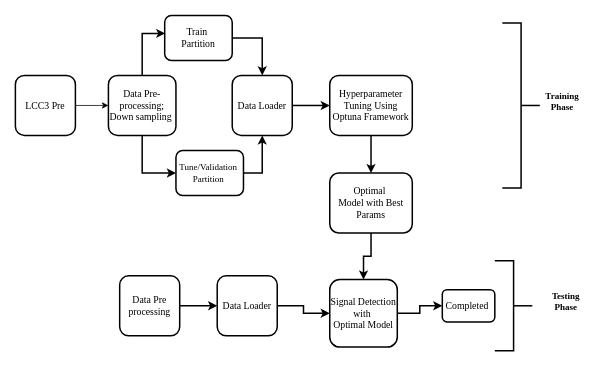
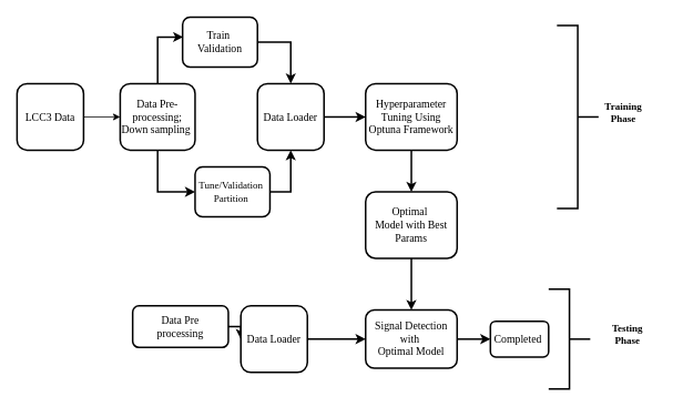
- <mxCell id="7" value="&lt;font style=&quot;font-size: 13px;&quot; face=&quot;Times New Roman&quot;&gt;Train&amp;nbsp;&lt;/font&gt;&lt;div style=&quot;font-size: 13px;&quot;&gt;&lt;font style=&quot;font-size: 13px;&quot; face=&quot;Hc_Z-ZXhXhyNfecrglkI&quot;&gt;Partition&lt;/font&gt;&lt;/div&gt;" style="rounded=1;whiteSpace=wrap;html=1;strokeWidth=2;" parent="1" vertex="1"><mxGeometry x="219" y="20" width="90" height="60" as="geometry" /></mxCell>
+ <mxCell id="7" value="&lt;font style=&quot;font-size: 13px;&quot; face=&quot;Times New Roman&quot;&gt;Train&amp;nbsp;&lt;/font&gt;&lt;div style=&quot;font-size: 13px;&quot;&gt;&lt;font style=&quot;font-size: 13px;&quot; face=&quot;Hc_Z-ZXhXhyNfecrglkI&quot;&gt;Validation&lt;/font&gt;&lt;/div&gt;" style="rounded=1;whiteSpace=wrap;html=1;strokeWidth=2;" parent="1" vertex="1"><mxGeometry x="219" y="20" width="90" height="60" as="geometry" /></mxCell>
- <mxCell id="3" value="&lt;font style=&quot;font-size: 13px;&quot; face=&quot;Times New Roman&quot;&gt;LCC3 Pre&lt;/font&gt;" style="rounded=1;whiteSpace=wrap;html=1;strokeWidth=2;" parent="1" vertex="1"><mxGeometry x="20" y="100" width="80" height="80" as="geometry" /></mxCell>
+ <mxCell id="3" value="&lt;font style=&quot;font-size: 13px;&quot; face=&quot;Times New Roman&quot;&gt;LCC3 Data&lt;/font&gt;" style="rounded=1;whiteSpace=wrap;html=1;strokeWidth=2;" parent="1" vertex="1"><mxGeometry x="20" y="100" width="80" height="80" as="geometry" /></mxCell>
- <mxCell id="18" value="&lt;font style=&quot;font-size: 13px;&quot; face=&quot;Times New Roman&quot;&gt;Data Pre&lt;/font&gt;&lt;div&gt;&lt;font style=&quot;font-size: 13px;&quot; face=&quot;Times New Roman&quot;&gt;processing&lt;/font&gt;&lt;/div&gt;" style="rounded=1;whiteSpace=wrap;html=1;strokeWidth=2;" parent="1" vertex="1"><mxGeometry x="159" y="367" width="80" height="80" as="geometry" /></mxCell>
+ <mxCell id="18" value="&lt;font style=&quot;font-size: 13px;&quot; face=&quot;Times New Roman&quot;&gt;Data Pre&lt;/font&gt;&lt;div&gt;&lt;font style=&quot;font-size: 13px;&quot; face=&quot;Times New Roman&quot;&gt;processing&lt;/font&gt;&lt;/div&gt;" style="rounded=1;whiteSpace=wrap;html=1;strokeWidth=2;" parent="1" vertex="1"><mxGeometry x="159" y="367" width="115" height="50" as="geometry" /></mxCell>
- <mxCell id="13" value="&lt;font style=&quot;font-size: 13px;&quot; face=&quot;Times New Roman&quot;&gt;Signal Detection with&amp;nbsp;&lt;/font&gt;&lt;div&gt;&lt;font style=&quot;font-size: 13px;&quot; face=&quot;Times New Roman&quot;&gt;Optimal Model&lt;/font&gt;&lt;/div&gt;" style="rounded=1;whiteSpace=wrap;html=1;strokeWidth=2;" parent="1" vertex="1"><mxGeometry x="439" y="372" width="90" height="90" as="geometry" /></mxCell>
+ <mxCell id="13" value="&lt;font style=&quot;font-size: 13px;&quot; face=&quot;Times New Roman&quot;&gt;Signal Detection with&amp;nbsp;&lt;/font&gt;&lt;div&gt;&lt;font style=&quot;font-size: 13px;&quot; face=&quot;Times New Roman&quot;&gt;Optimal Model&lt;/font&gt;&lt;/div&gt;" style="rounded=1;whiteSpace=wrap;html=1;strokeWidth=2;" parent="1" vertex="1"><mxGeometry x="439" y="372" width="110" height="70" as="geometry" /></mxCell>
